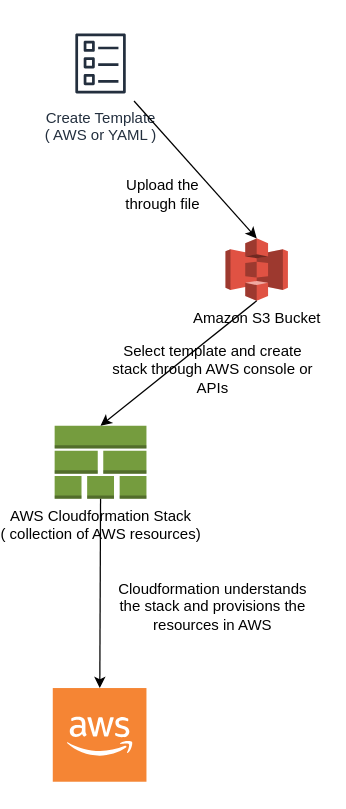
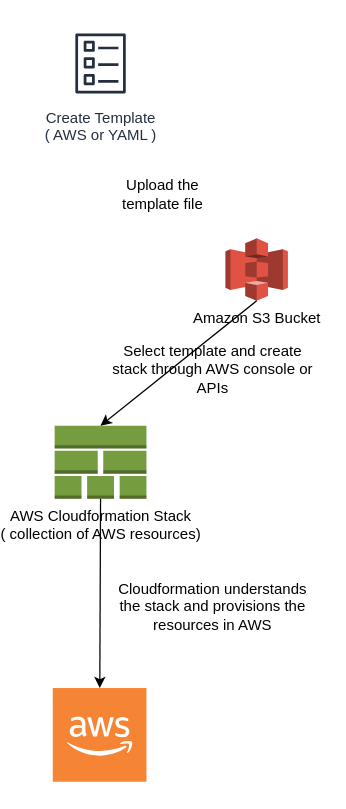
- <mxCell id="4" value="" style="endArrow=classic;html=1;rounded=0;entryX=0.5;entryY=0;entryDx=0;entryDy=0;entryPerimeter=0;" edge="1" parent="1" source="2" target="3"><mxGeometry width="50" height="50" relative="1" as="geometry"><mxPoint x="54" y="90" as="sourcePoint" /><mxPoint x="104" y="250" as="targetPoint" /></mxGeometry></mxCell>
- <mxCell id="5" value="Upload the through file" style="text;html=1;strokeColor=none;fillColor=none;align=center;verticalAlign=middle;whiteSpace=wrap;rounded=0;" vertex="1" parent="1"><mxGeometry x="64" y="140" width="90" height="30" as="geometry" /></mxCell>
+ <mxCell id="5" value="Upload the template file" style="text;html=1;strokeColor=none;fillColor=none;align=center;verticalAlign=middle;whiteSpace=wrap;rounded=0;" vertex="1" parent="1"><mxGeometry x="64" y="140" width="90" height="30" as="geometry" /></mxCell>
